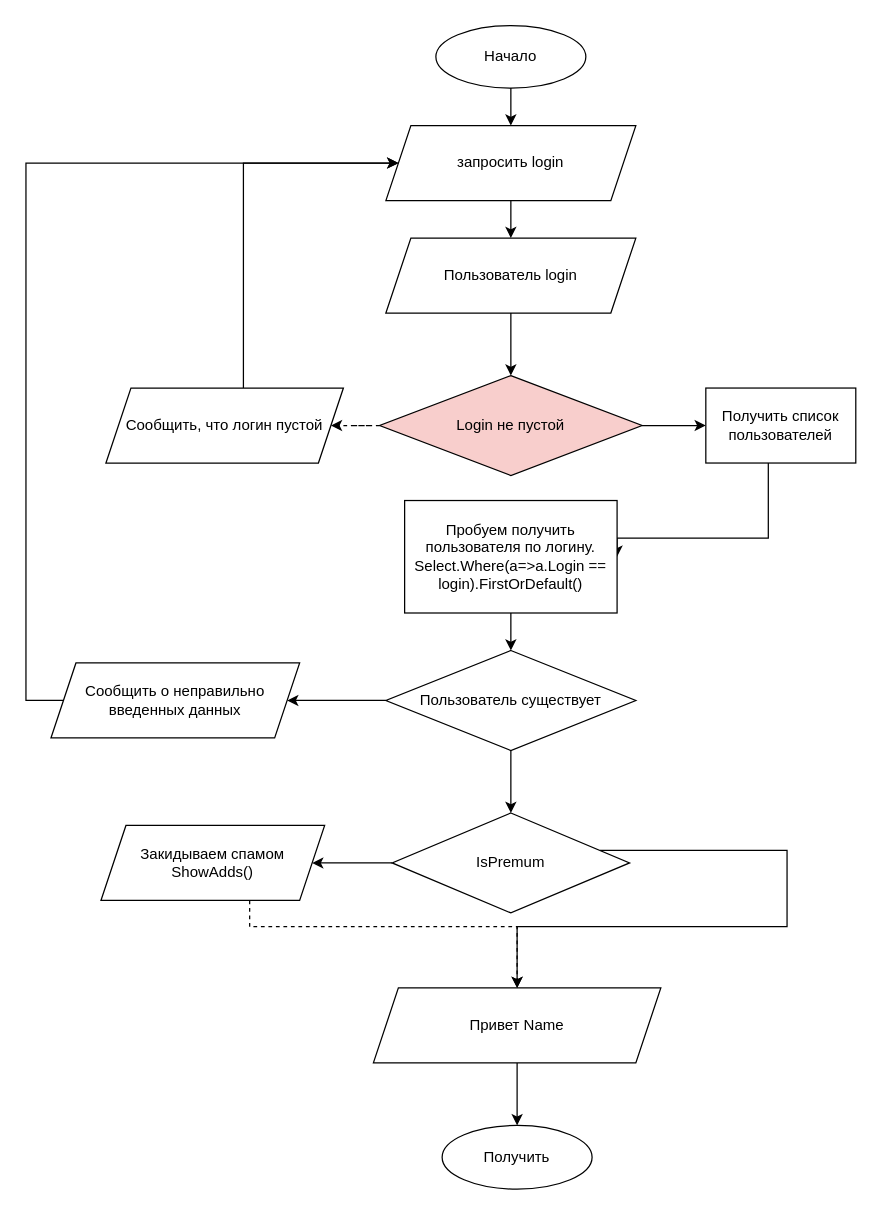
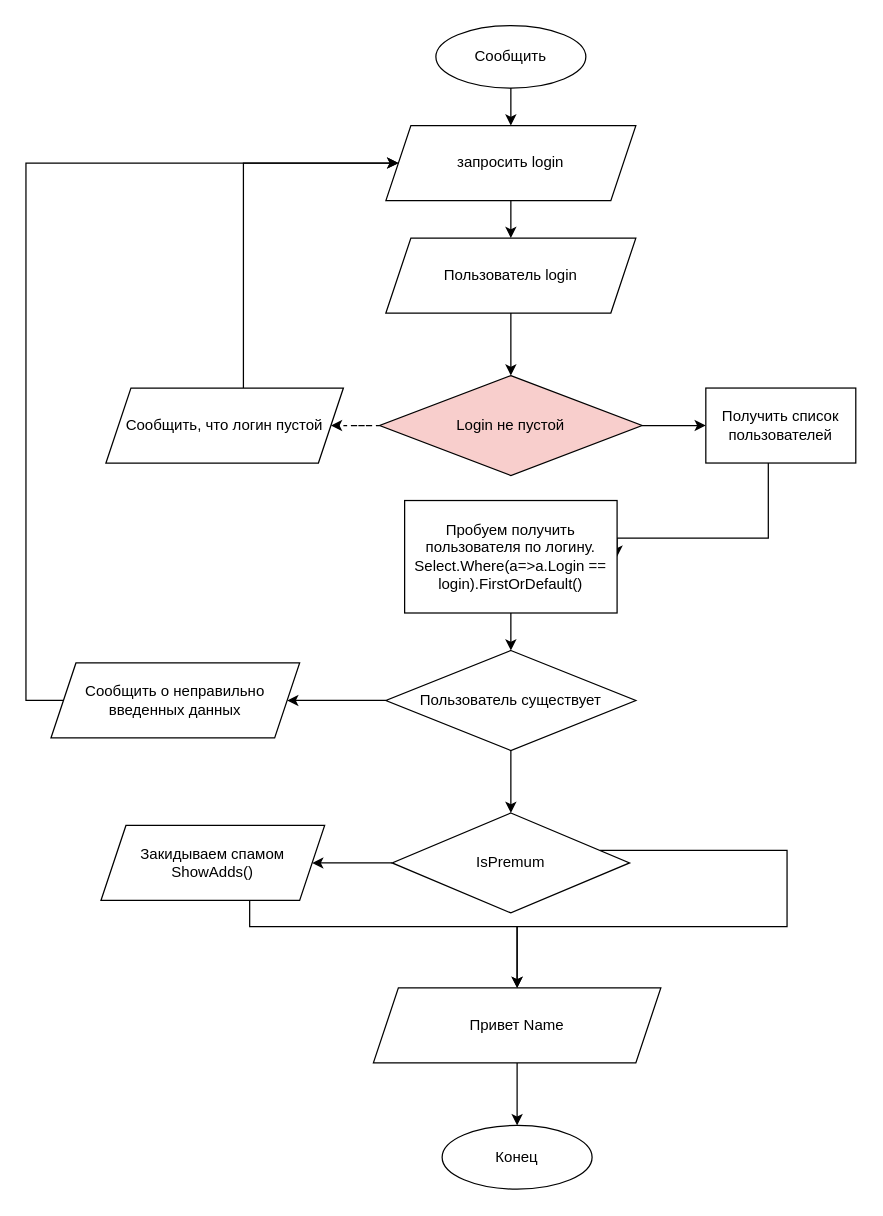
- <mxCell id="5" value="Начало" style="ellipse;whiteSpace=wrap;html=1;" vertex="1" parent="1"><mxGeometry x="348" y="20" width="120" height="50" as="geometry" /></mxCell>
+ <mxCell id="5" value="Сообщить" style="ellipse;whiteSpace=wrap;html=1;" vertex="1" parent="1"><mxGeometry x="348" y="20" width="120" height="50" as="geometry" /></mxCell>
- <mxCell id="16" style="edgeStyle=orthogonalEdgeStyle;rounded=0;orthogonalLoop=1;jettySize=auto;html=1;dashed=1;" edge="1" parent="1" source="17" target="19"><mxGeometry relative="1" as="geometry"><Array as="points"><mxPoint x="199" y="741" /><mxPoint x="413" y="741" /></Array></mxGeometry></mxCell>
+ <mxCell id="16" style="edgeStyle=orthogonalEdgeStyle;rounded=0;orthogonalLoop=1;jettySize=auto;html=1;" edge="1" parent="1" source="17" target="19"><mxGeometry relative="1" as="geometry"><Array as="points"><mxPoint x="199" y="741" /><mxPoint x="413" y="741" /></Array></mxGeometry></mxCell>
- <mxCell id="22" value="Получить" style="ellipse;whiteSpace=wrap;html=1;" vertex="1" parent="1"><mxGeometry x="353" y="900" width="120" height="51" as="geometry" /></mxCell>
+ <mxCell id="22" value="Конец" style="ellipse;whiteSpace=wrap;html=1;" vertex="1" parent="1"><mxGeometry x="353" y="900" width="120" height="51" as="geometry" /></mxCell>
